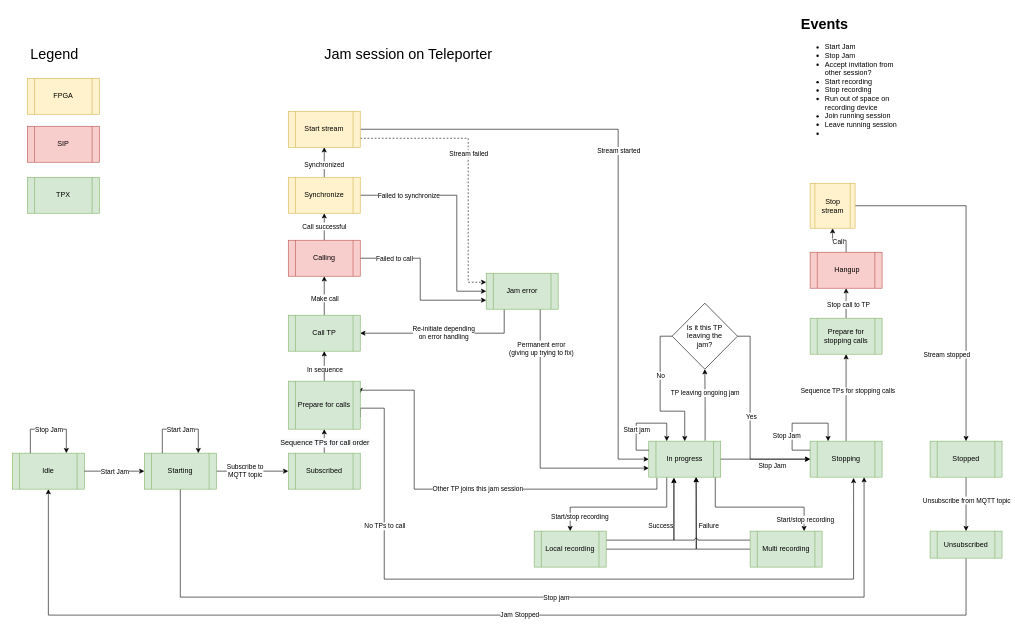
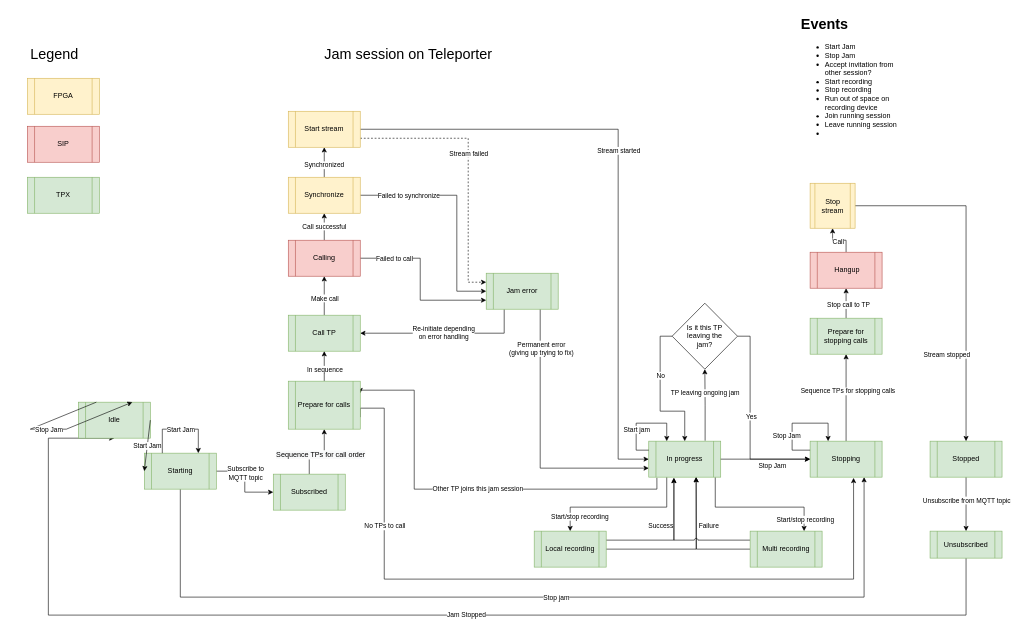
- <mxCell id="13" value="Idle" style="shape=process;whiteSpace=wrap;html=1;backgroundOutline=1;fillColor=#d5e8d4;strokeColor=#82b366;" parent="1" vertex="1"><mxGeometry x="20" y="755" width="120" height="60" as="geometry" /></mxCell>
+ <mxCell id="13" value="Idle" style="shape=process;whiteSpace=wrap;html=1;backgroundOutline=1;fillColor=#d5e8d4;strokeColor=#82b366;" parent="1" vertex="1"><mxGeometry x="130" y="670" width="120" height="60" as="geometry" /></mxCell>
- <mxCell id="33" value="Subscribed" style="shape=process;whiteSpace=wrap;html=1;backgroundOutline=1;fillColor=#d5e8d4;strokeColor=#82b366;" parent="1" vertex="1"><mxGeometry x="480" y="755" width="120" height="60" as="geometry" /></mxCell>
+ <mxCell id="33" value="Subscribed" style="shape=process;whiteSpace=wrap;html=1;backgroundOutline=1;fillColor=#d5e8d4;strokeColor=#82b366;" parent="1" vertex="1"><mxGeometry x="455" y="790" width="120" height="60" as="geometry" /></mxCell>
